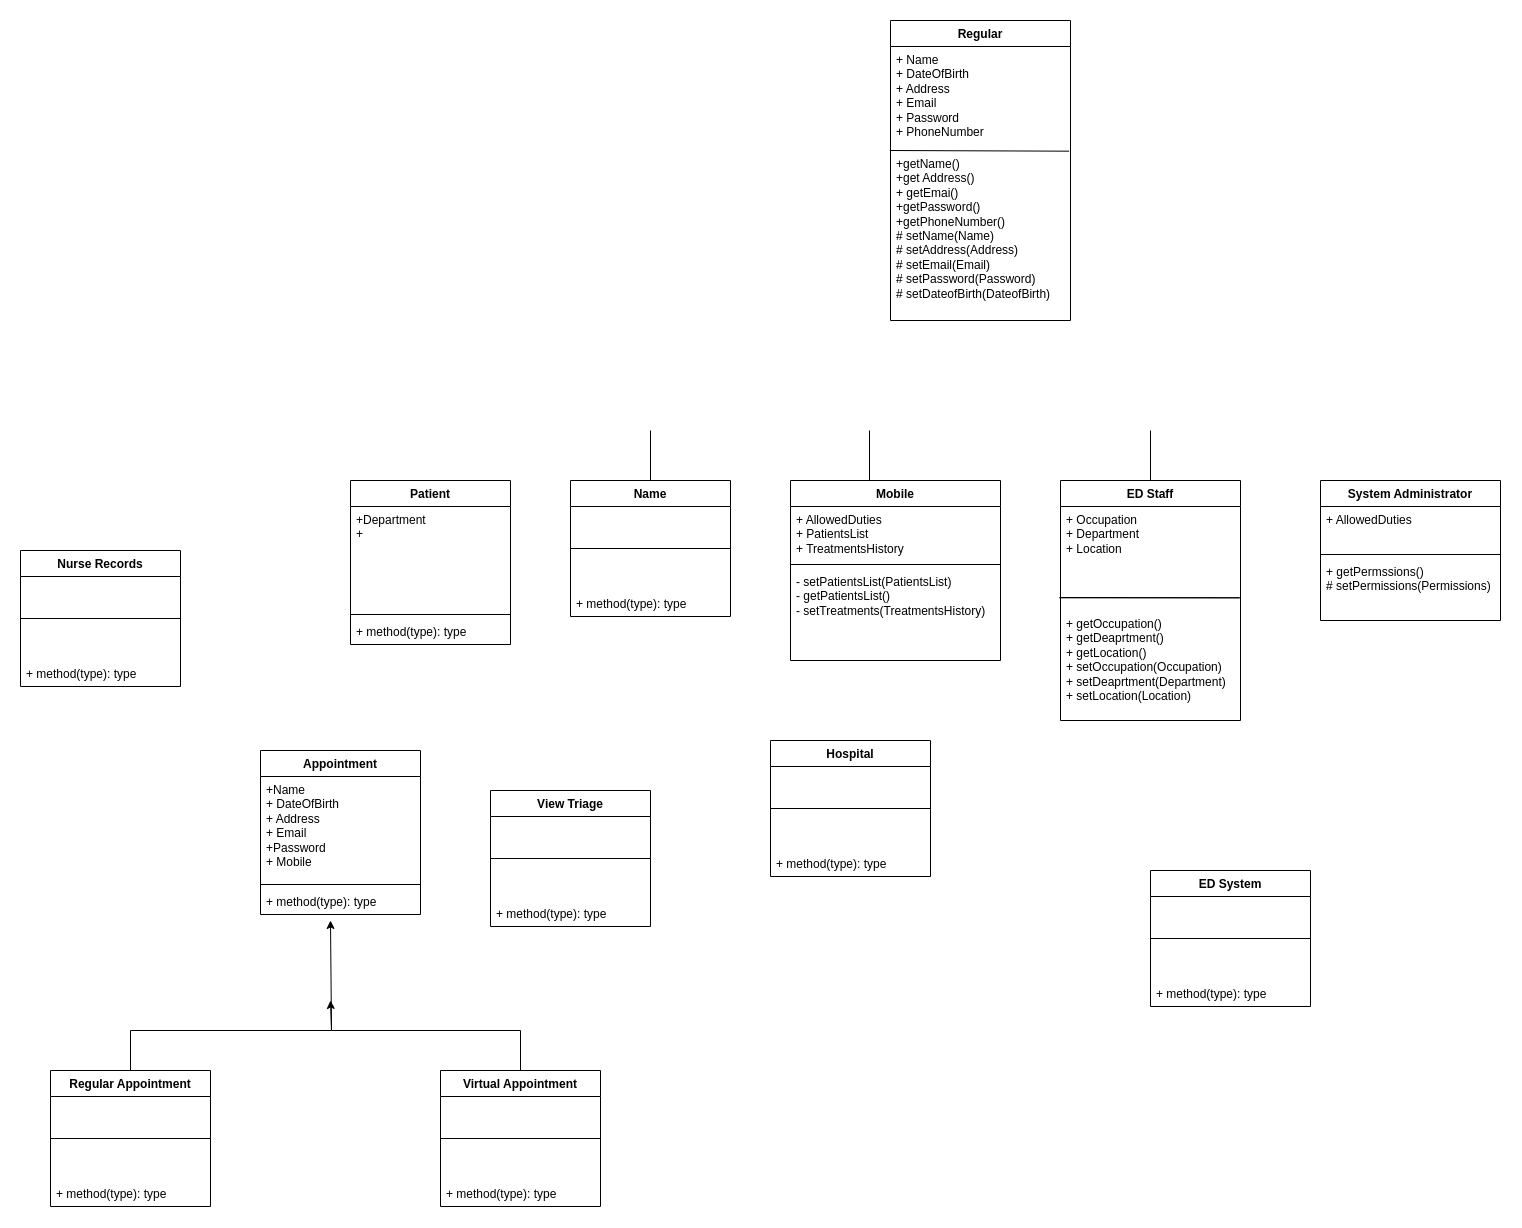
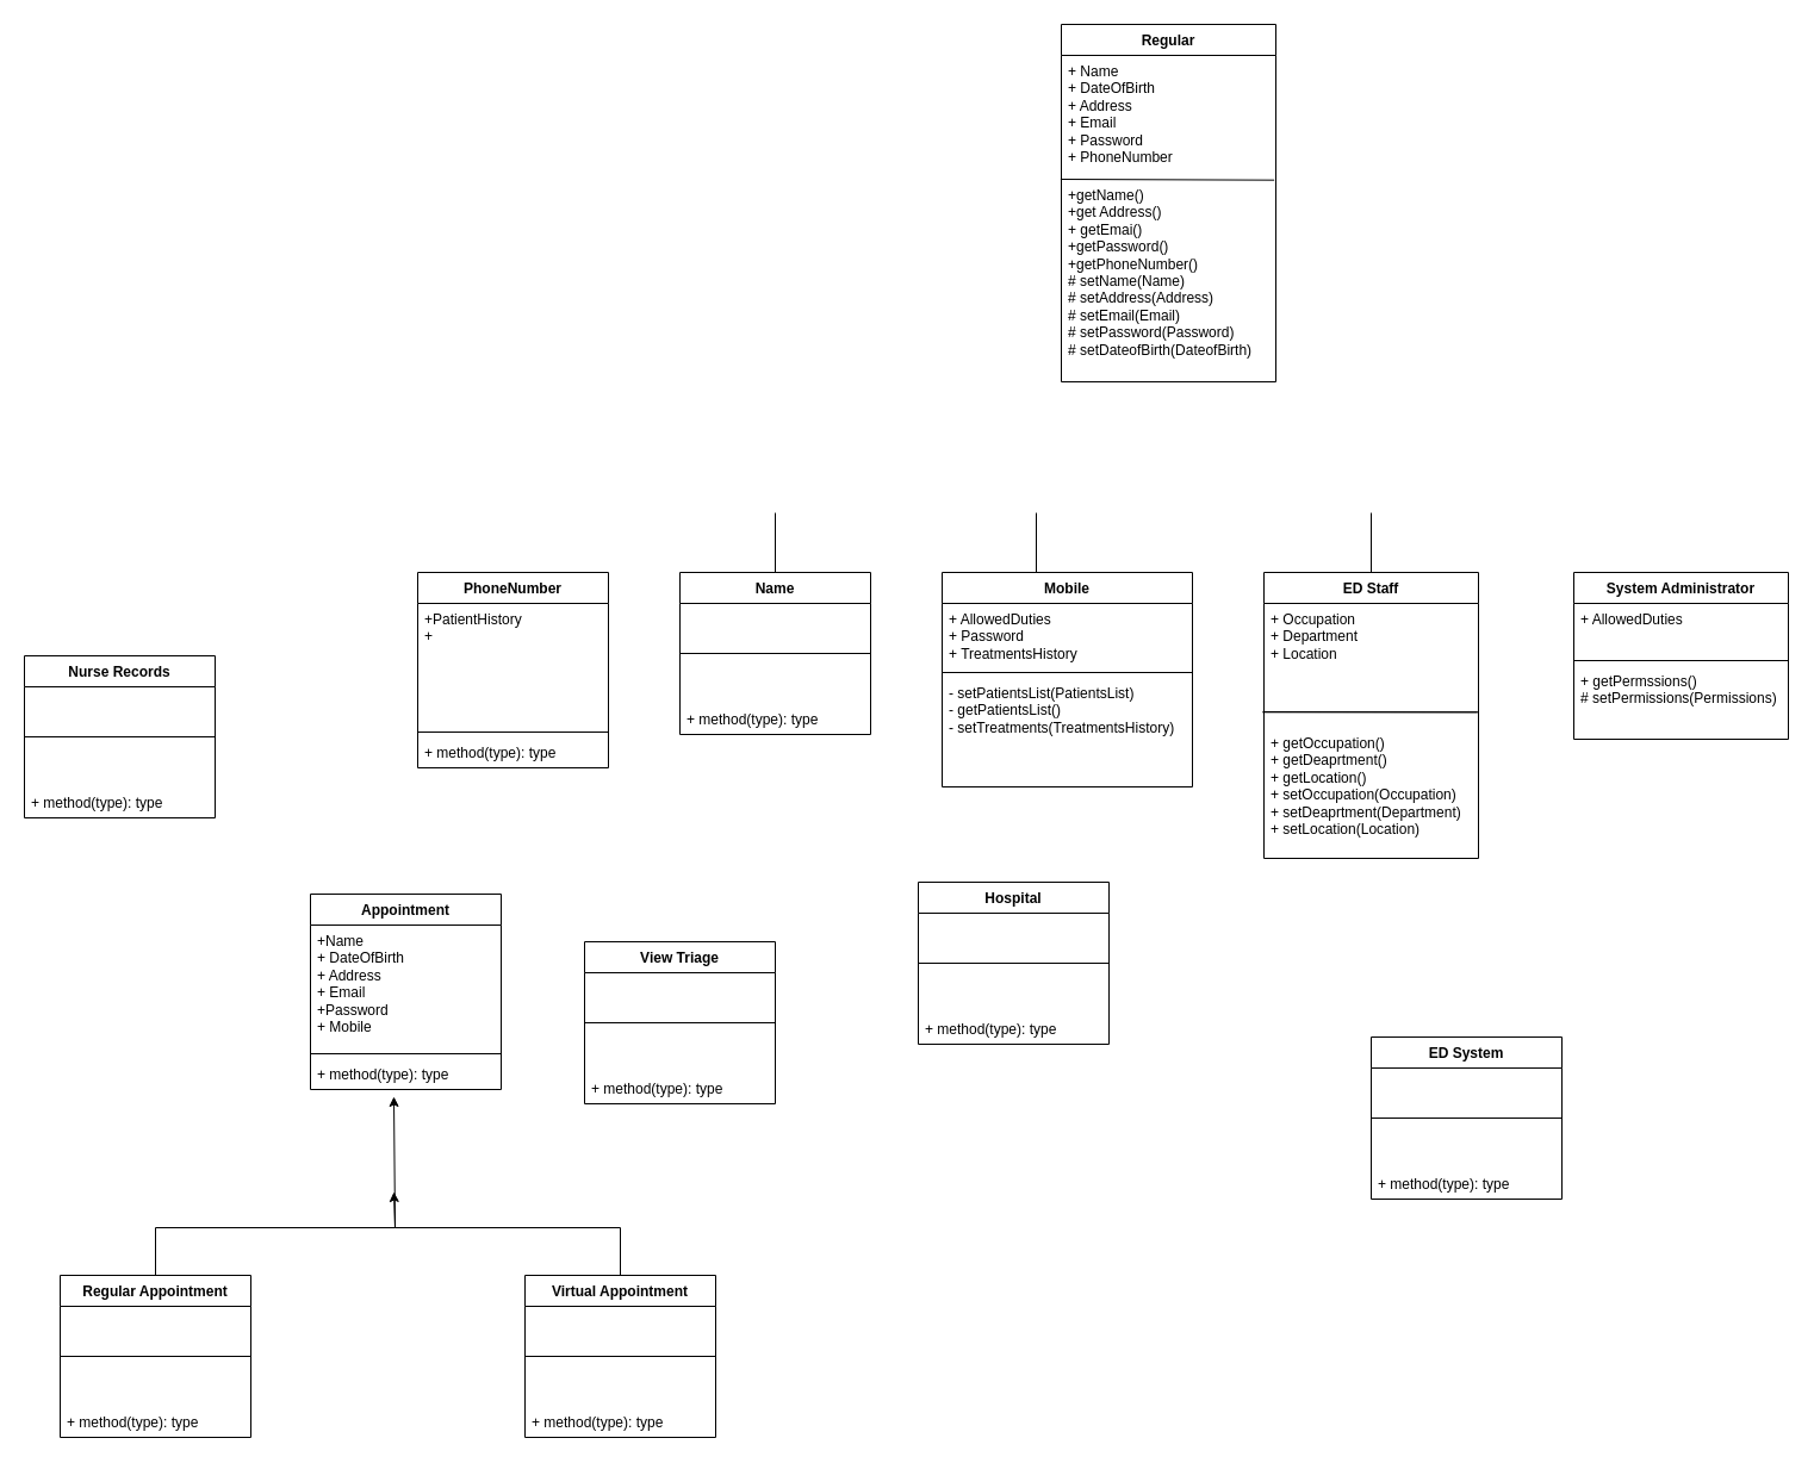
- <mxCell id="6" value="Patient" style="swimlane;fontStyle=1;align=center;verticalAlign=top;childLayout=stackLayout;horizontal=1;startSize=26;horizontalStack=0;resizeParent=1;resizeParentMax=0;resizeLast=0;collapsible=1;marginBottom=0;whiteSpace=wrap;html=1;" parent="1" vertex="1"><mxGeometry x="350" y="480" width="160" height="164" as="geometry" /></mxCell>
+ <mxCell id="6" value="PhoneNumber" style="swimlane;fontStyle=1;align=center;verticalAlign=top;childLayout=stackLayout;horizontal=1;startSize=26;horizontalStack=0;resizeParent=1;resizeParentMax=0;resizeLast=0;collapsible=1;marginBottom=0;whiteSpace=wrap;html=1;" parent="1" vertex="1"><mxGeometry x="350" y="480" width="160" height="164" as="geometry" /></mxCell>
- <mxCell id="7" value="&lt;div&gt;+Department&lt;br&gt;+&lt;br&gt;&lt;/div&gt;" style="text;strokeColor=none;fillColor=none;align=left;verticalAlign=top;spacingLeft=4;spacingRight=4;overflow=hidden;rotatable=0;points=[[0,0.5],[1,0.5]];portConstraint=eastwest;whiteSpace=wrap;html=1;" parent="6" vertex="1"><mxGeometry y="26" width="160" height="104" as="geometry" /></mxCell>
+ <mxCell id="7" value="&lt;div&gt;+PatientHistory&lt;br&gt;+&lt;br&gt;&lt;/div&gt;" style="text;strokeColor=none;fillColor=none;align=left;verticalAlign=top;spacingLeft=4;spacingRight=4;overflow=hidden;rotatable=0;points=[[0,0.5],[1,0.5]];portConstraint=eastwest;whiteSpace=wrap;html=1;" parent="6" vertex="1"><mxGeometry y="26" width="160" height="104" as="geometry" /></mxCell>
- <mxCell id="3" value="&lt;div&gt;+ AllowedDuties&lt;/div&gt;&lt;div&gt;+ PatientsList&lt;/div&gt;&lt;div&gt;+ TreatmentsHistory&lt;/div&gt;" style="text;strokeColor=none;fillColor=none;align=left;verticalAlign=top;spacingLeft=4;spacingRight=4;overflow=hidden;rotatable=0;points=[[0,0.5],[1,0.5]];portConstraint=eastwest;whiteSpace=wrap;html=1;" parent="2" vertex="1"><mxGeometry y="26" width="210" height="54" as="geometry" /></mxCell>
+ <mxCell id="3" value="&lt;div&gt;+ AllowedDuties&lt;/div&gt;&lt;div&gt;+ Password&lt;/div&gt;&lt;div&gt;+ TreatmentsHistory&lt;/div&gt;" style="text;strokeColor=none;fillColor=none;align=left;verticalAlign=top;spacingLeft=4;spacingRight=4;overflow=hidden;rotatable=0;points=[[0,0.5],[1,0.5]];portConstraint=eastwest;whiteSpace=wrap;html=1;" parent="2" vertex="1"><mxGeometry y="26" width="210" height="54" as="geometry" /></mxCell>
